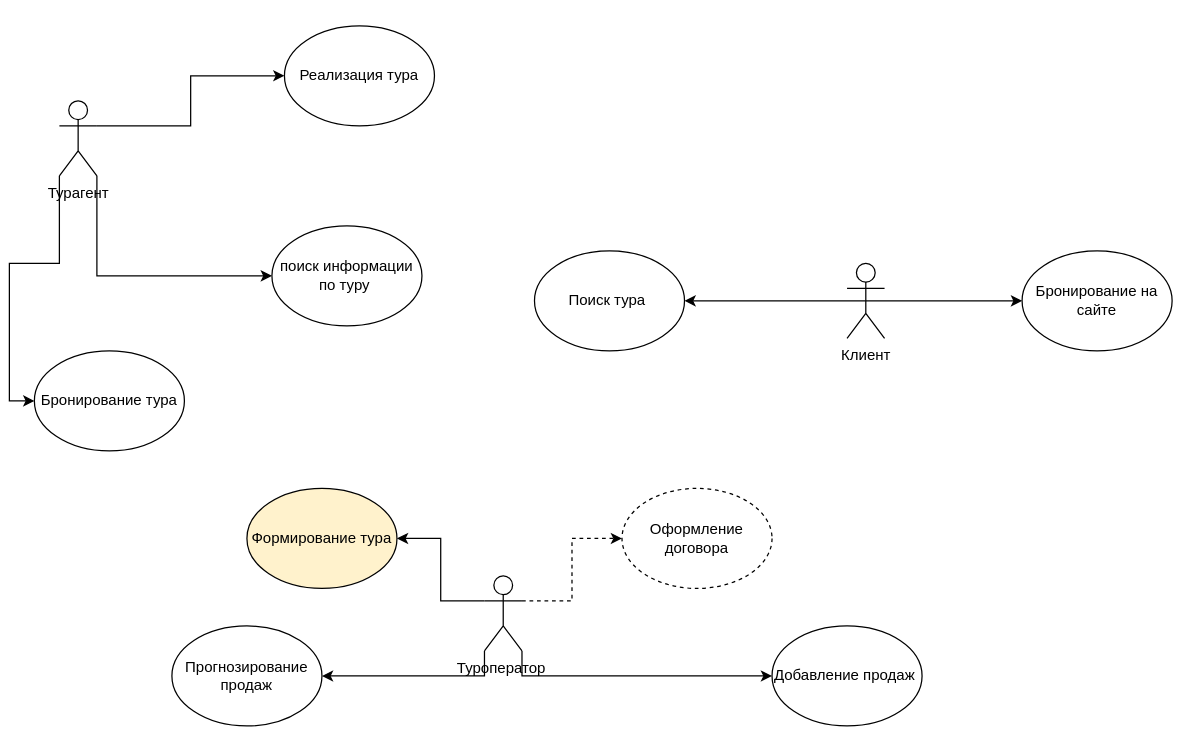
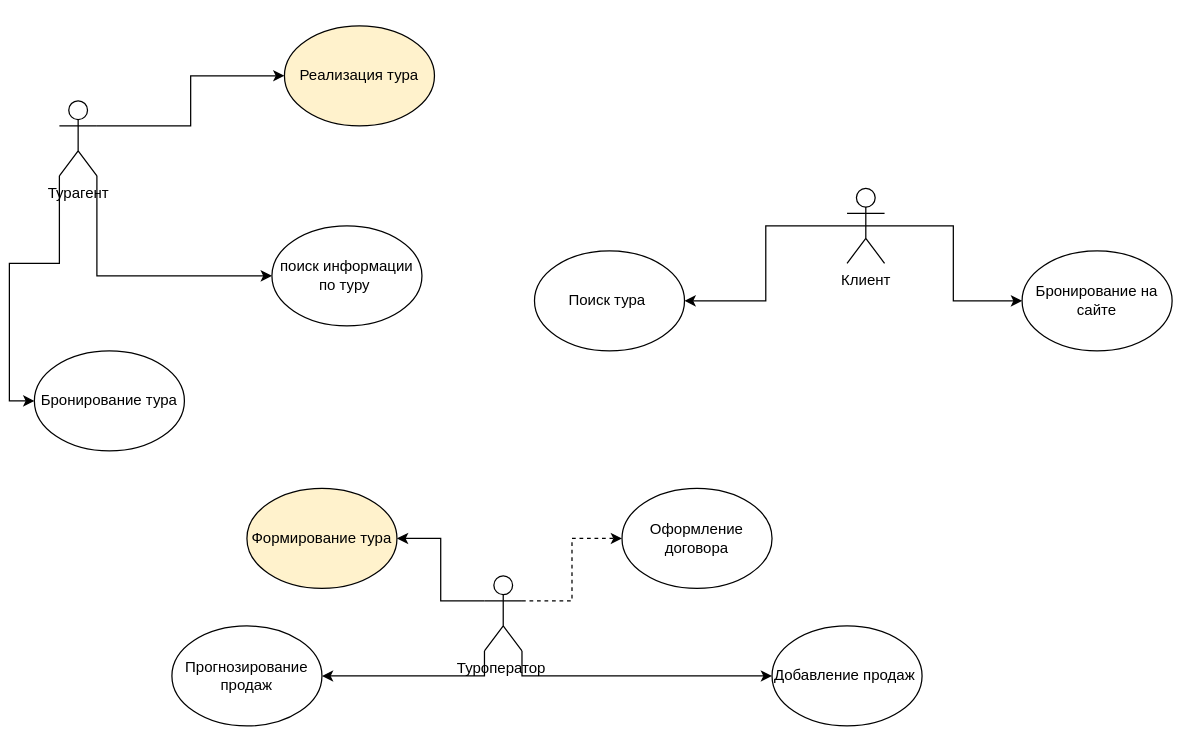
- <mxCell id="21" value="Реализация тура" style="ellipse;whiteSpace=wrap;html=1;" vertex="1" parent="1"><mxGeometry x="220" y="20" width="120" height="80" as="geometry" /></mxCell>
+ <mxCell id="21" value="Реализация тура" style="ellipse;whiteSpace=wrap;html=1;fillColor=#fff2cc;" vertex="1" parent="1"><mxGeometry x="220" y="20" width="120" height="80" as="geometry" /></mxCell>
- <mxCell id="4" value="Клиент&lt;br&gt;" style="shape=umlActor;verticalLabelPosition=bottom;verticalAlign=top;html=1;outlineConnect=0;" vertex="1" parent="1"><mxGeometry x="670" y="210" width="30" height="60" as="geometry" /></mxCell>
+ <mxCell id="4" value="Клиент&lt;br&gt;" style="shape=umlActor;verticalLabelPosition=bottom;verticalAlign=top;html=1;outlineConnect=0;" vertex="1" parent="1"><mxGeometry x="670" y="150" width="30" height="60" as="geometry" /></mxCell>
- <mxCell id="22" value="Оформление договора&lt;br&gt;" style="ellipse;whiteSpace=wrap;html=1;dashed=1;" vertex="1" parent="1"><mxGeometry x="490" y="390" width="120" height="80" as="geometry" /></mxCell>
+ <mxCell id="22" value="Оформление договора&lt;br&gt;" style="ellipse;whiteSpace=wrap;html=1;" vertex="1" parent="1"><mxGeometry x="490" y="390" width="120" height="80" as="geometry" /></mxCell>
